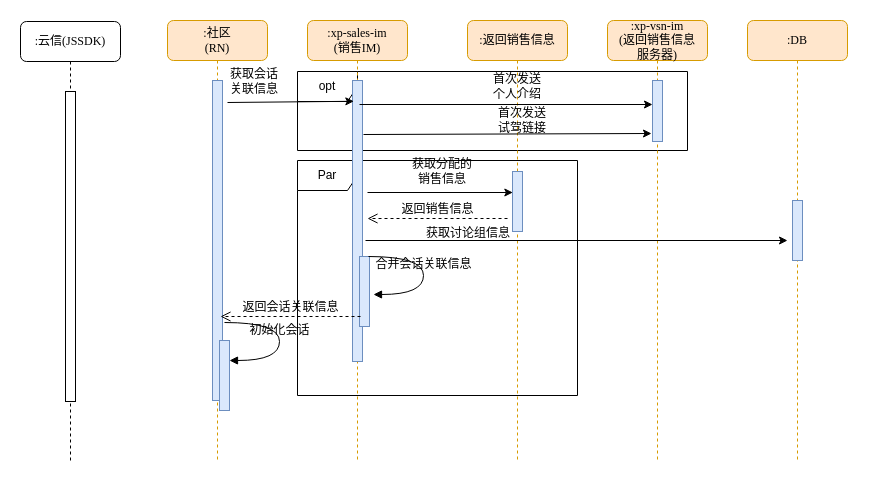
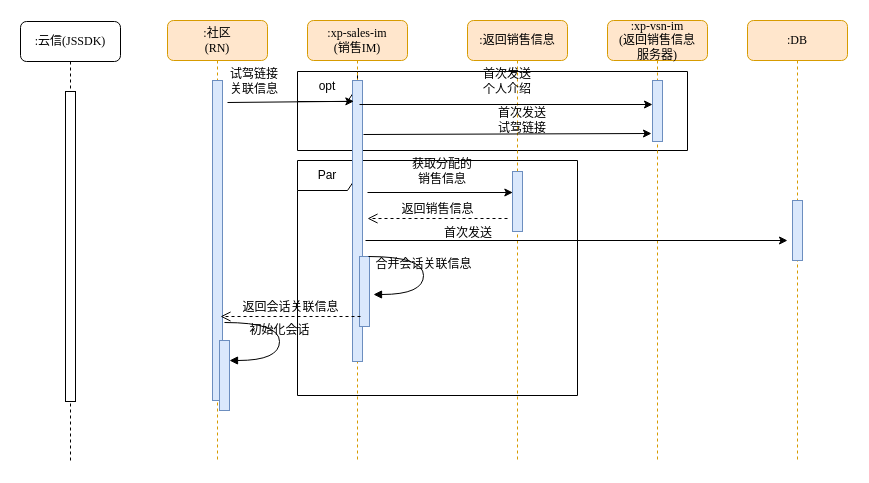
- <mxCell id="26" value="获取会话&lt;br&gt;关联信息" style="text;html=1;strokeColor=none;fillColor=none;align=center;verticalAlign=middle;whiteSpace=wrap;rounded=0;" vertex="1" parent="1"><mxGeometry x="214" y="71" width="80" height="20" as="geometry" /></mxCell>
+ <mxCell id="26" value="试驾链接&lt;br&gt;关联信息" style="text;html=1;strokeColor=none;fillColor=none;align=center;verticalAlign=middle;whiteSpace=wrap;rounded=0;" vertex="1" parent="1"><mxGeometry x="214" y="71" width="80" height="20" as="geometry" /></mxCell>
- <mxCell id="29" value="首次发送&lt;br&gt;个人介绍" style="text;html=1;strokeColor=none;fillColor=none;align=center;verticalAlign=middle;whiteSpace=wrap;rounded=0;" vertex="1" parent="1"><mxGeometry x="477" y="76" width="80" height="20" as="geometry" /></mxCell>
+ <mxCell id="29" value="首次发送&lt;br&gt;个人介绍" style="text;html=1;strokeColor=none;fillColor=none;align=center;verticalAlign=middle;whiteSpace=wrap;rounded=0;" vertex="1" parent="1"><mxGeometry x="467" y="71" width="80" height="20" as="geometry" /></mxCell>
- <mxCell id="24" value="获取讨论组信息" style="text;html=1;strokeColor=none;fillColor=none;align=center;verticalAlign=middle;whiteSpace=wrap;rounded=0;" vertex="1" parent="1"><mxGeometry x="423" y="223" width="90" height="20" as="geometry" /></mxCell>
+ <mxCell id="24" value="首次发送" style="text;html=1;strokeColor=none;fillColor=none;align=center;verticalAlign=middle;whiteSpace=wrap;rounded=0;" vertex="1" parent="1"><mxGeometry x="423" y="223" width="90" height="20" as="geometry" /></mxCell>
